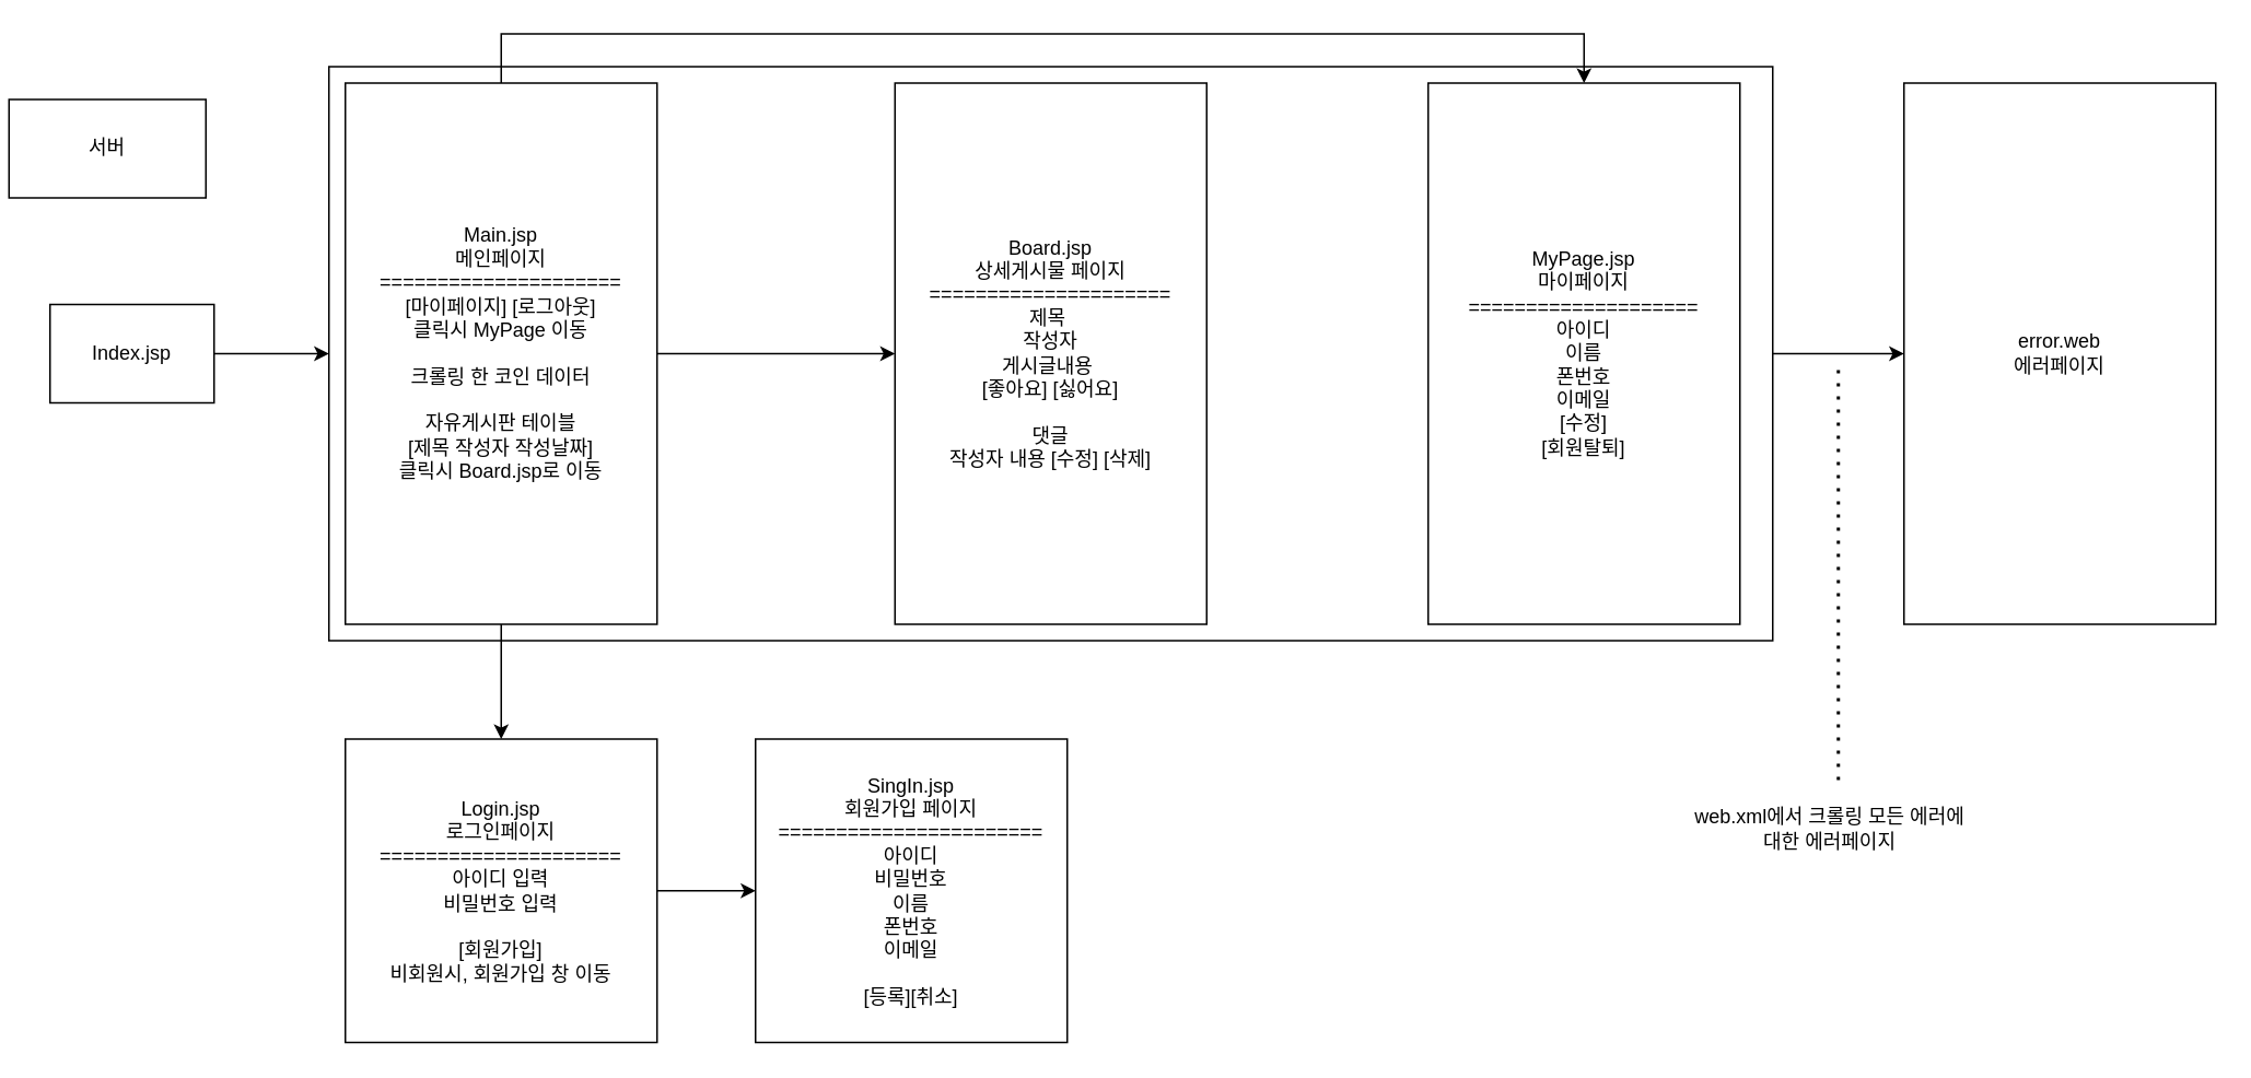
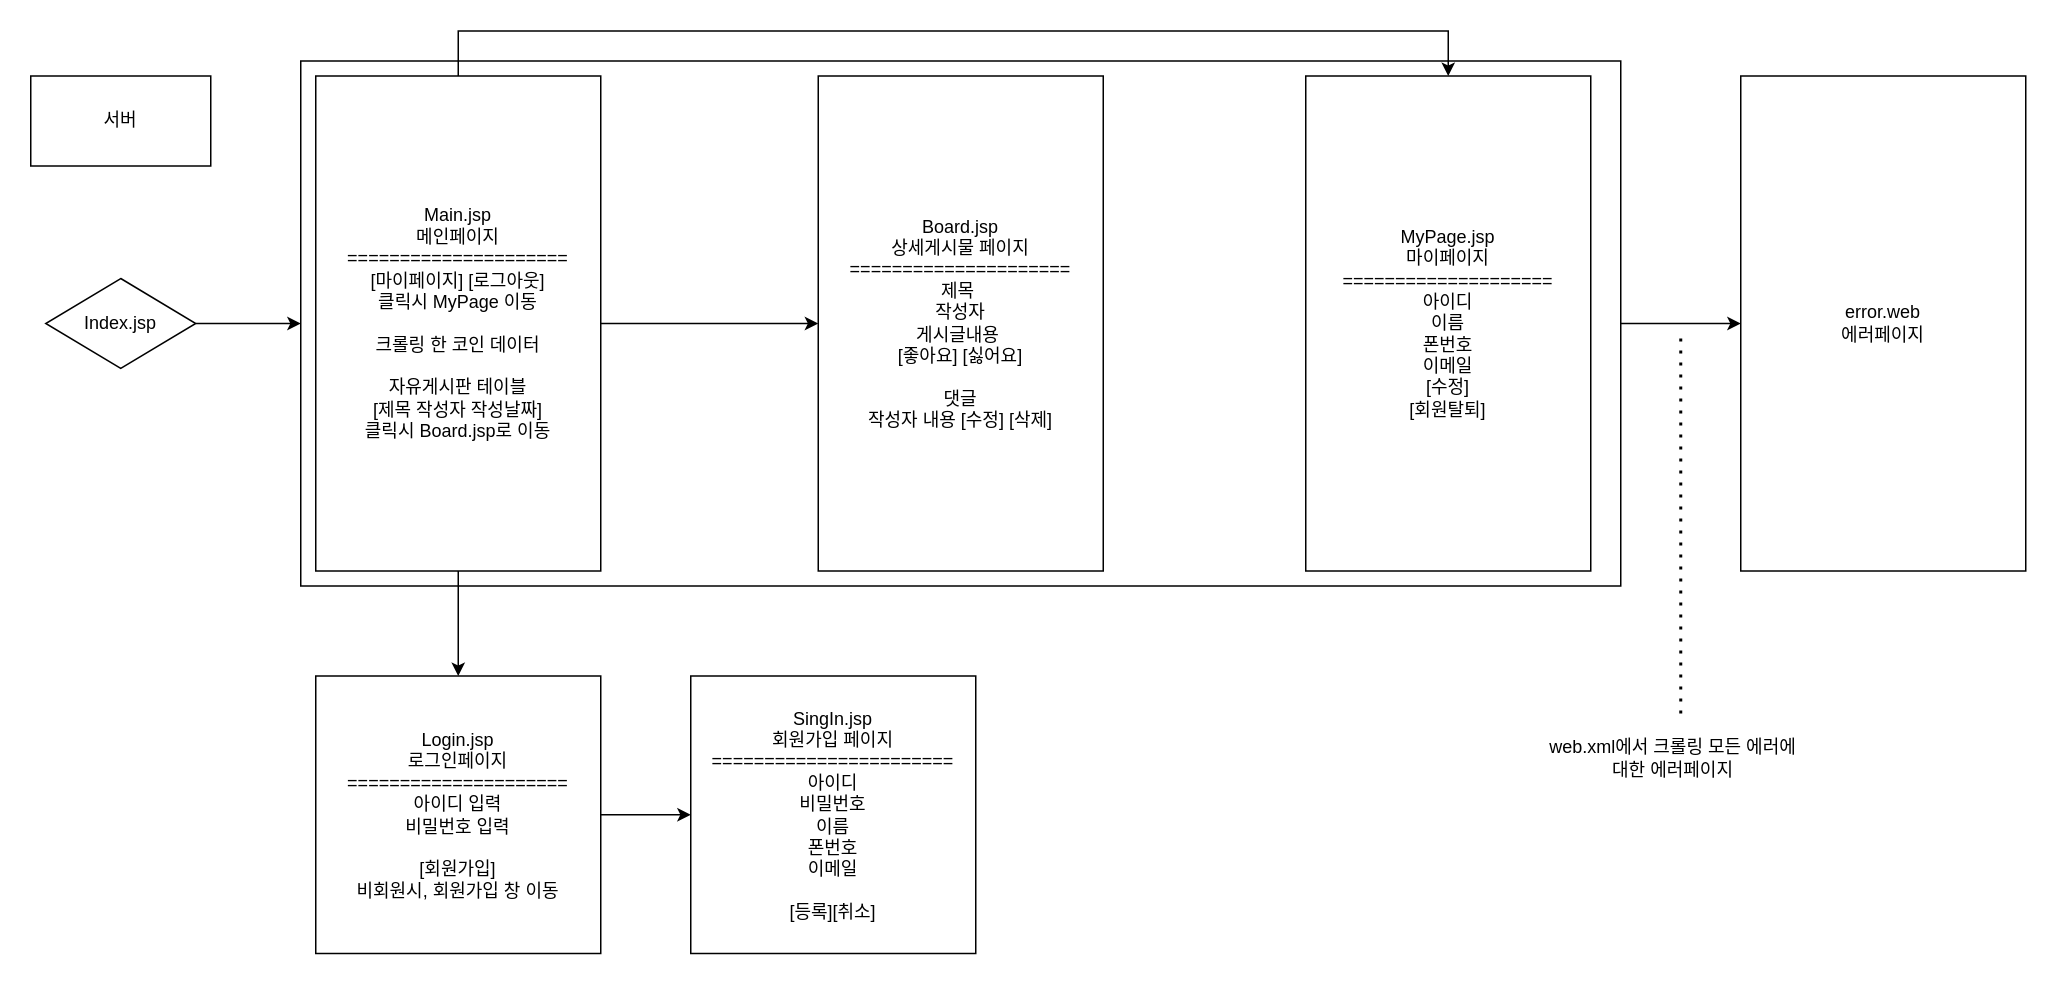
- <mxCell id="19" value="서버" style="rounded=0;whiteSpace=wrap;html=1;" vertex="1" parent="1"><mxGeometry x="5" y="60" width="120" height="60" as="geometry" /></mxCell>
+ <mxCell id="19" value="서버" style="rounded=0;whiteSpace=wrap;html=1;" vertex="1" parent="1"><mxGeometry x="20" y="50" width="120" height="60" as="geometry" /></mxCell>
- <mxCell id="5" value="Index.jsp" style="rounded=0;whiteSpace=wrap;html=1;" parent="1" vertex="1"><mxGeometry x="30" y="185" width="100" height="60" as="geometry" /></mxCell>
+ <mxCell id="5" value="Index.jsp" style="rhombus;whiteSpace=wrap;html=1;" parent="1" vertex="1"><mxGeometry x="30" y="185" width="100" height="60" as="geometry" /></mxCell>
